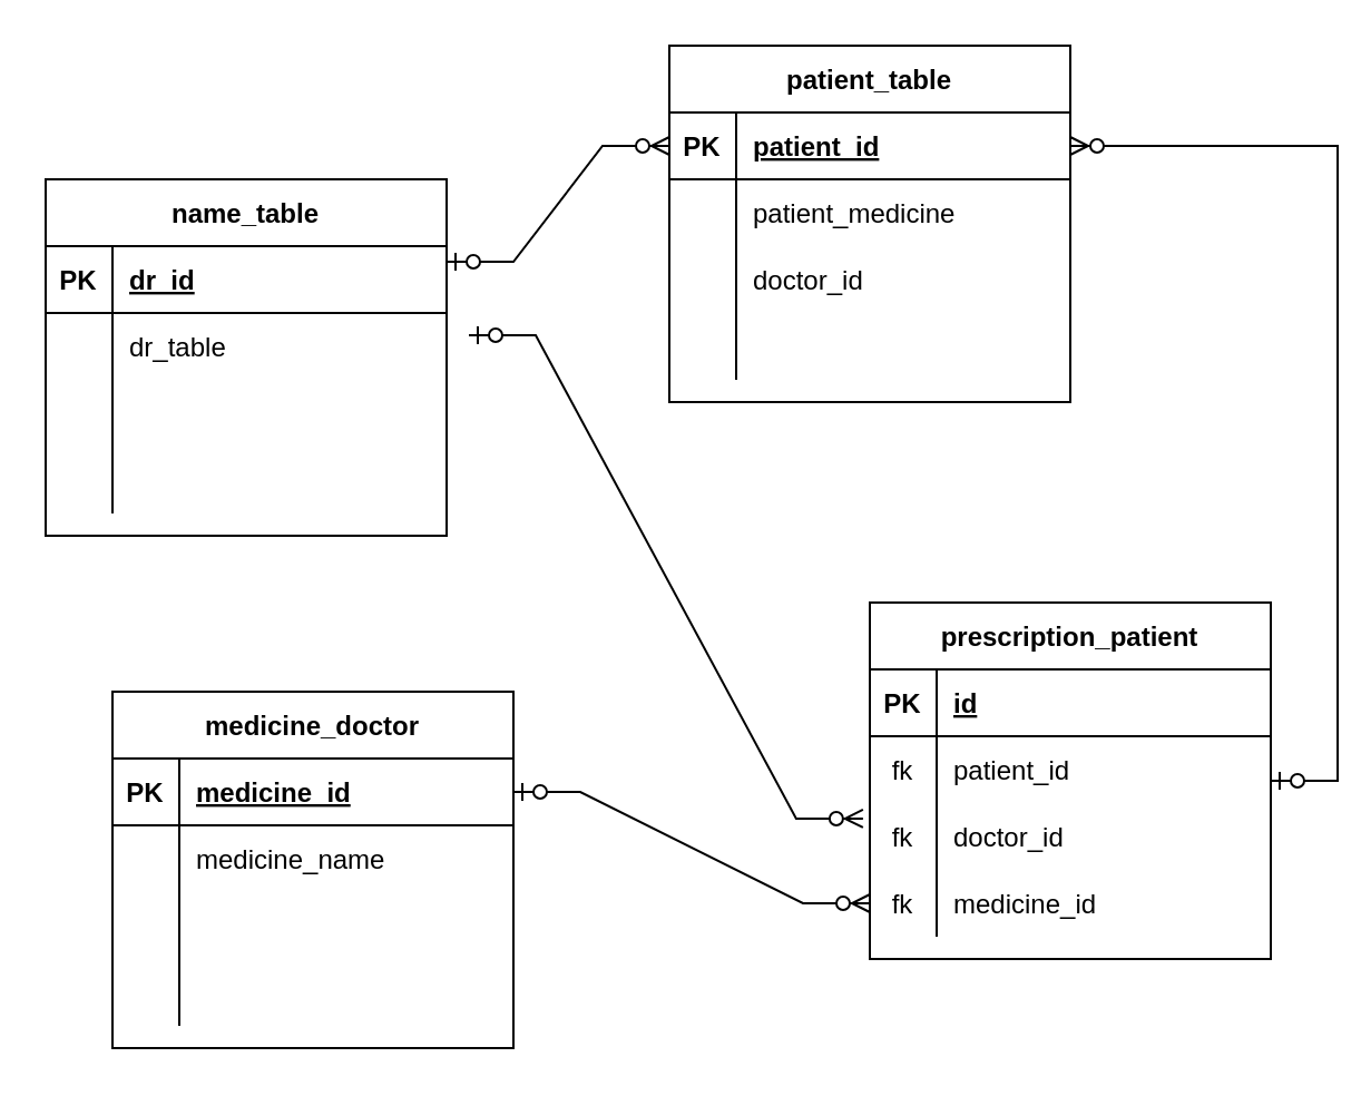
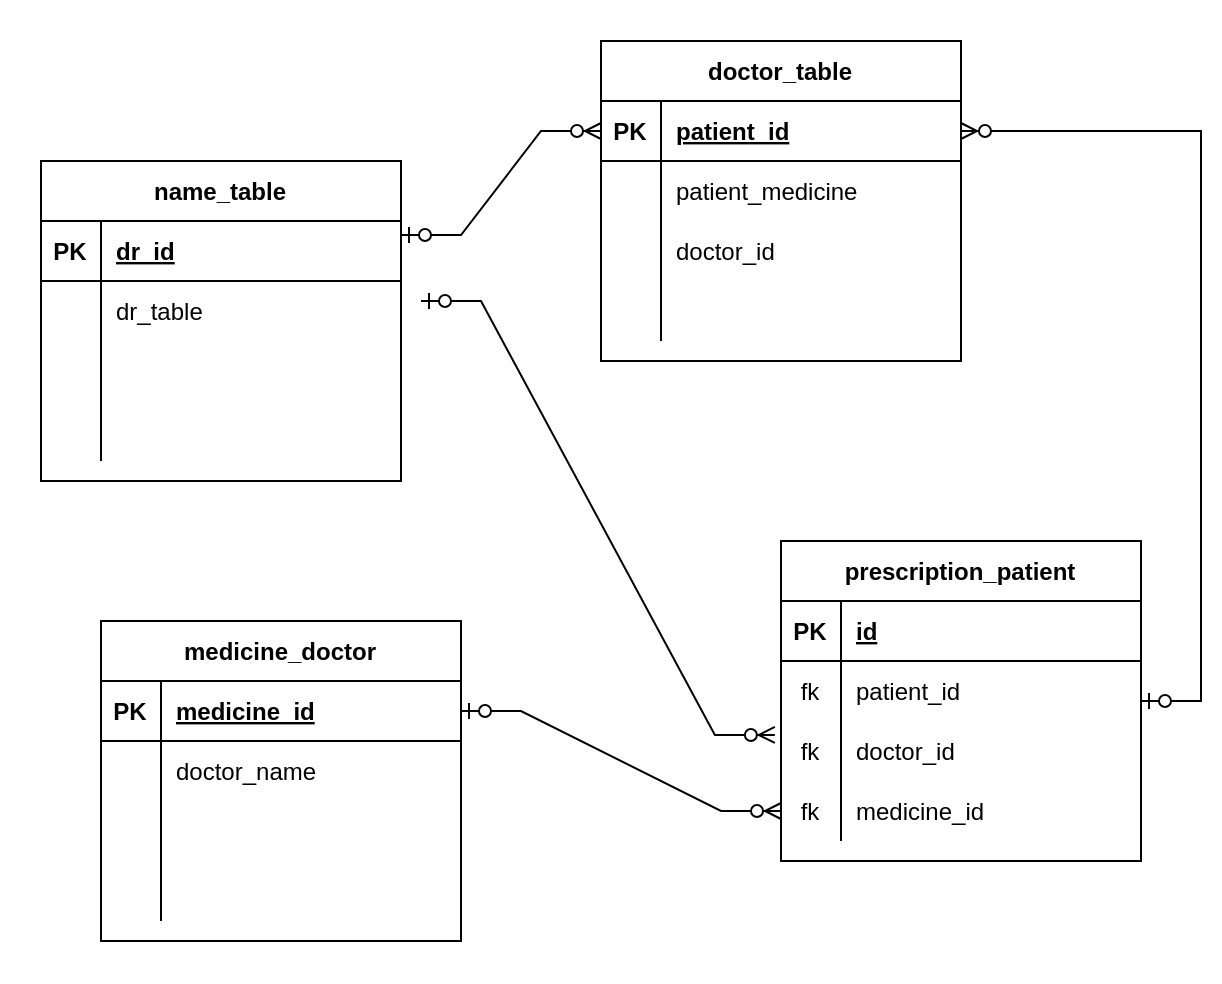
- <mxCell id="15" value="patient_table" style="shape=table;startSize=30;container=1;collapsible=1;childLayout=tableLayout;fixedRows=1;rowLines=0;fontStyle=1;align=center;resizeLast=1;" vertex="1" parent="1"><mxGeometry x="300" y="20" width="180" height="160" as="geometry" /></mxCell>
+ <mxCell id="15" value="doctor_table" style="shape=table;startSize=30;container=1;collapsible=1;childLayout=tableLayout;fixedRows=1;rowLines=0;fontStyle=1;align=center;resizeLast=1;" vertex="1" parent="1"><mxGeometry x="300" y="20" width="180" height="160" as="geometry" /></mxCell>
- <mxCell id="34" value="medicine_name" style="shape=partialRectangle;connectable=0;fillColor=none;top=0;left=0;bottom=0;right=0;align=left;spacingLeft=6;overflow=hidden;" vertex="1" parent="32"><mxGeometry x="30" width="150" height="30" as="geometry"><mxRectangle width="150" height="30" as="alternateBounds" /></mxGeometry></mxCell>
+ <mxCell id="34" value="doctor_name" style="shape=partialRectangle;connectable=0;fillColor=none;top=0;left=0;bottom=0;right=0;align=left;spacingLeft=6;overflow=hidden;" vertex="1" parent="32"><mxGeometry x="30" width="150" height="30" as="geometry"><mxRectangle width="150" height="30" as="alternateBounds" /></mxGeometry></mxCell>
